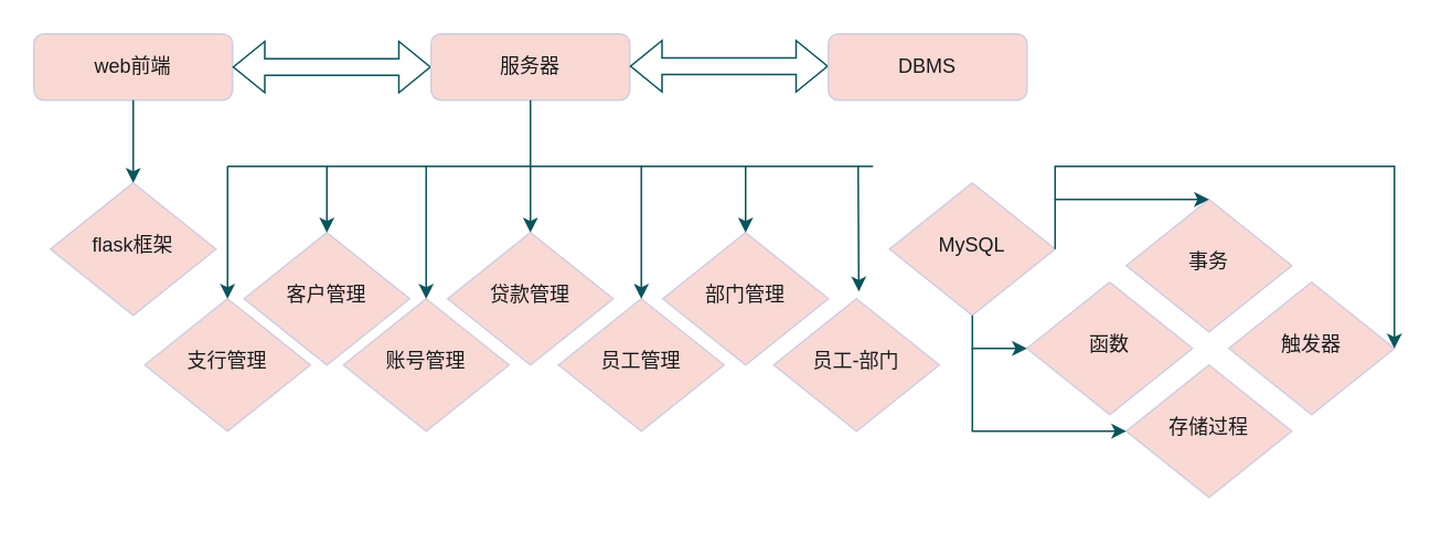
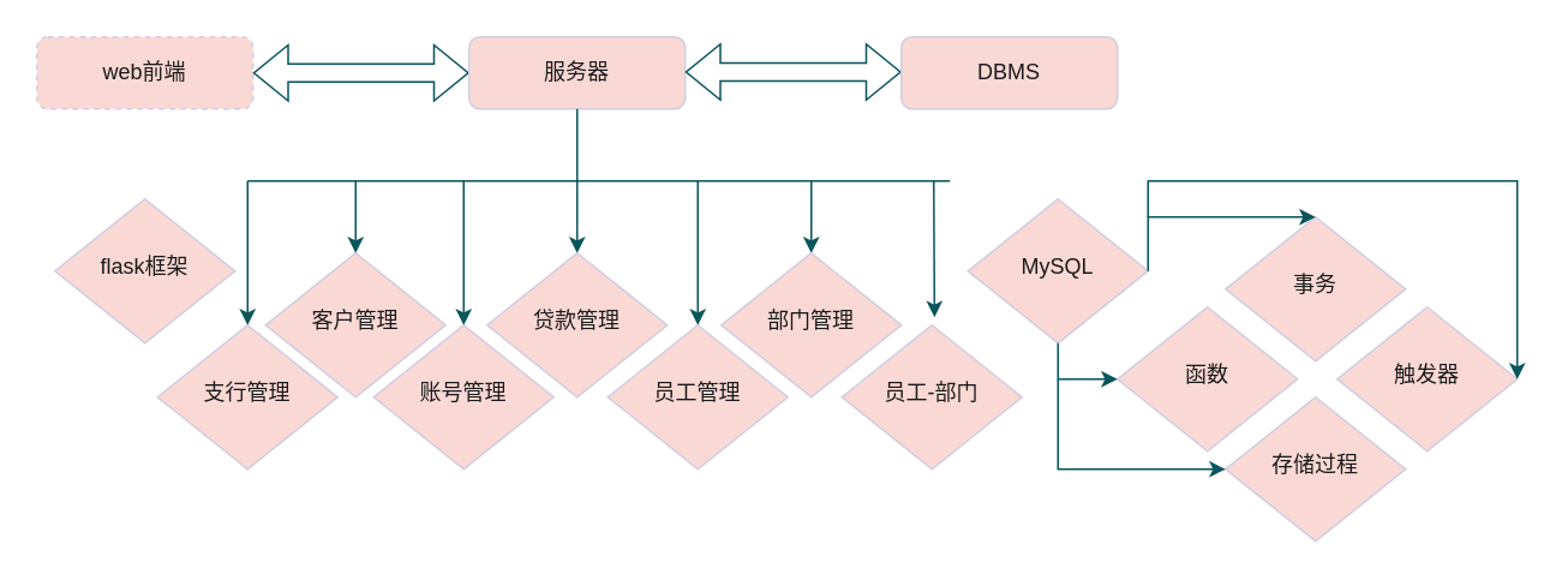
- <mxCell id="2" value="web前端" style="rounded=1;whiteSpace=wrap;html=1;fontSize=12;glass=0;strokeWidth=1;shadow=0;labelBackgroundColor=none;fillColor=#FAD9D5;strokeColor=#D0CEE2;fontColor=#1A1A1A;" parent="1" vertex="1"><mxGeometry x="20" y="20" width="120" height="40" as="geometry" /></mxCell>
+ <mxCell id="2" value="web前端" style="rounded=1;whiteSpace=wrap;html=1;fontSize=12;glass=0;strokeWidth=1;shadow=0;labelBackgroundColor=none;fillColor=#FAD9D5;strokeColor=#D0CEE2;fontColor=#1A1A1A;dashed=1;" parent="1" vertex="1"><mxGeometry x="20" y="20" width="120" height="40" as="geometry" /></mxCell>
- <mxCell id="5" value="" style="endArrow=classic;html=1;rounded=0;strokeColor=#09555B;fontColor=#1A1A1A;exitX=0.5;exitY=1;exitDx=0;exitDy=0;entryX=0.5;entryY=0;entryDx=0;entryDy=0;" edge="1" parent="1" source="2" target="3"><mxGeometry width="50" height="50" relative="1" as="geometry"><mxPoint x="-20" y="60" as="sourcePoint" /><mxPoint x="340" y="250" as="targetPoint" /><Array as="points" /></mxGeometry></mxCell>
